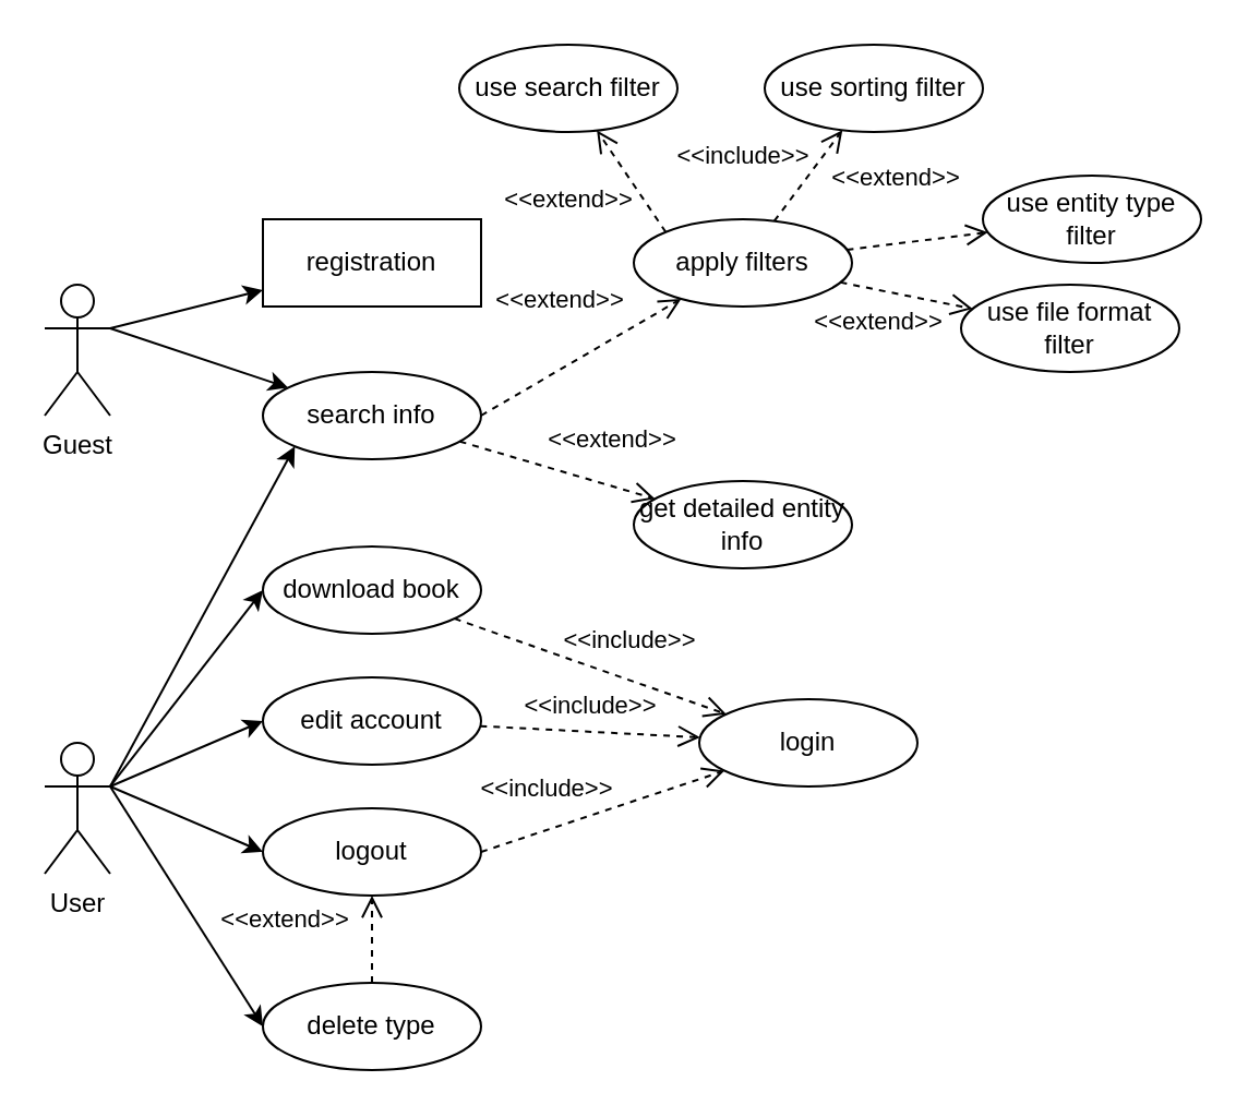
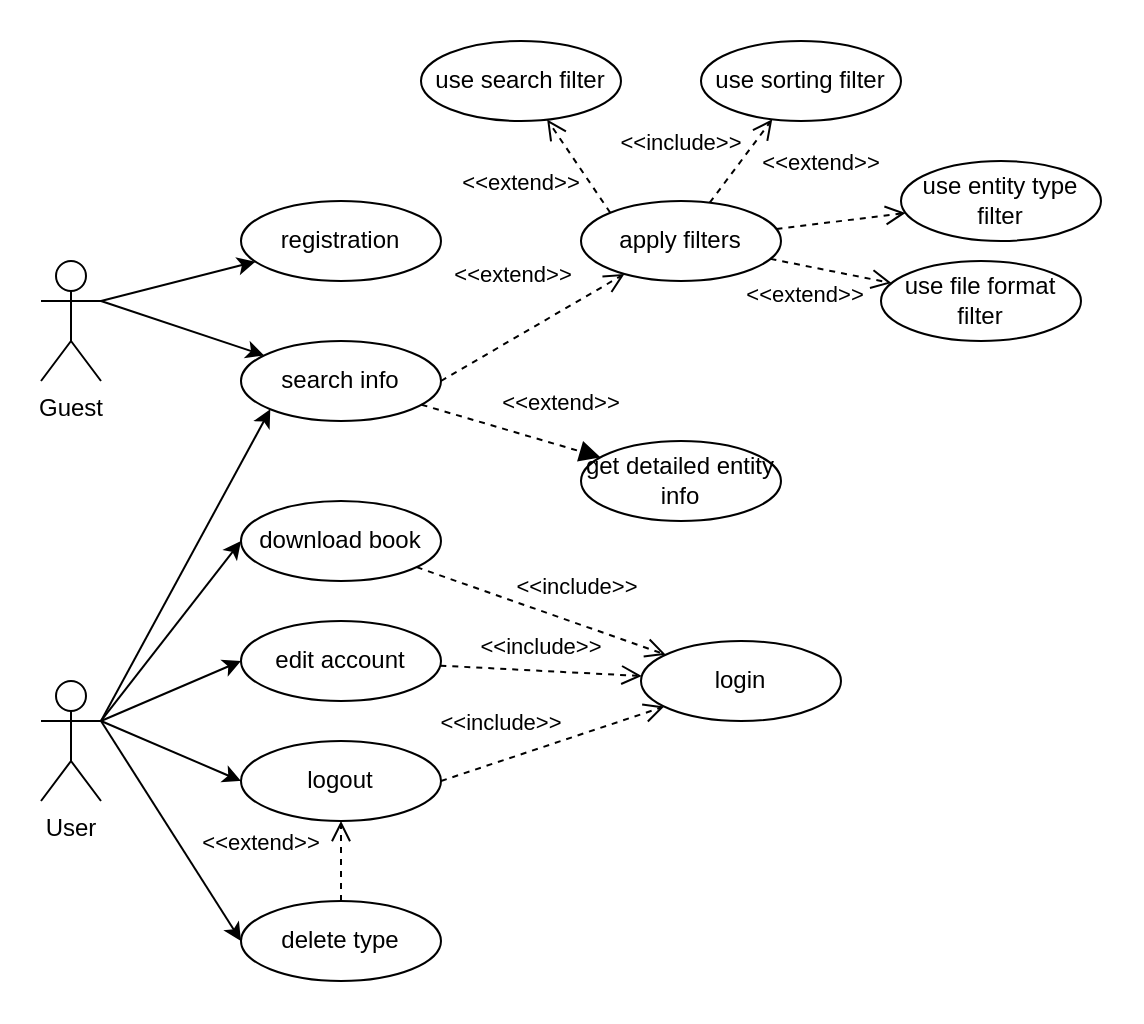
- <mxCell id="9" value="registration" style="whiteSpace=wrap;html=1;rounded=0;" parent="1" vertex="1"><mxGeometry x="120" y="100" width="100" height="40" as="geometry" /></mxCell>
+ <mxCell id="9" value="registration" style="ellipse;whiteSpace=wrap;html=1;" parent="1" vertex="1"><mxGeometry x="120" y="100" width="100" height="40" as="geometry" /></mxCell>
- <mxCell id="31" value="&amp;lt;&amp;lt;extend&amp;gt;&amp;gt;" style="html=1;verticalAlign=bottom;endArrow=open;dashed=1;endSize=8;" edge="1" parent="1" source="20" target="30"><mxGeometry x="0.484" y="12" relative="1" as="geometry"><mxPoint x="230" y="200" as="sourcePoint" /><mxPoint x="321.724" y="146.495" as="targetPoint" /><mxPoint as="offset" /></mxGeometry></mxCell>
+ <mxCell id="31" value="&amp;lt;&amp;lt;extend&amp;gt;&amp;gt;" style="html=1;verticalAlign=bottom;endArrow=block;dashed=1;endSize=8;" edge="1" parent="1" source="20" target="30"><mxGeometry x="0.484" y="12" relative="1" as="geometry"><mxPoint x="230" y="200" as="sourcePoint" /><mxPoint x="321.724" y="146.495" as="targetPoint" /><mxPoint as="offset" /></mxGeometry></mxCell>
